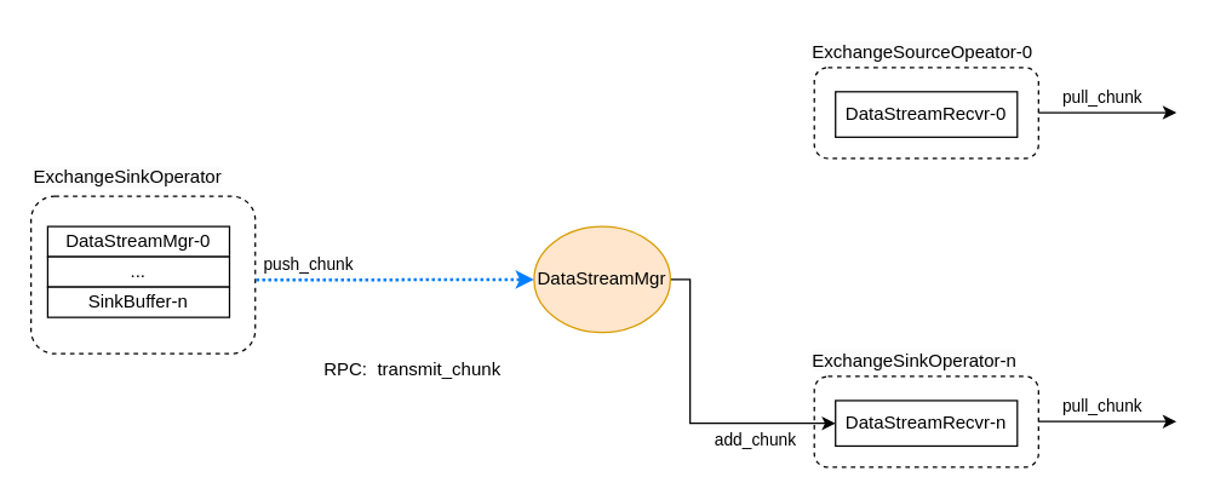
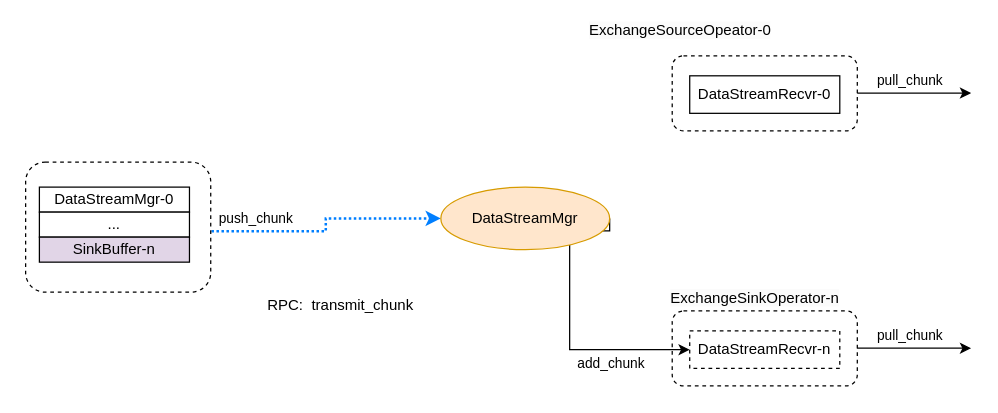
- <mxCell id="12" value="&lt;span style=&quot;color: rgb(0, 0, 0); font-family: Helvetica; font-size: 12px; font-style: normal; font-variant-ligatures: normal; font-variant-caps: normal; font-weight: 400; letter-spacing: normal; orphans: 2; text-align: center; text-indent: 0px; text-transform: none; widows: 2; word-spacing: 0px; -webkit-text-stroke-width: 0px; background-color: rgb(251, 251, 251); text-decoration-thickness: initial; text-decoration-style: initial; text-decoration-color: initial; float: none; display: inline !important;&quot;&gt;ExchangeSourceOpeator-0&lt;/span&gt;" style="text;whiteSpace=wrap;html=1;" vertex="1" parent="1"><mxGeometry x="534" y="20" width="170" height="20" as="geometry" /></mxCell>
+ <mxCell id="12" value="&lt;span style=&quot;color: rgb(0, 0, 0); font-family: Helvetica; font-size: 12px; font-style: normal; font-variant-ligatures: normal; font-variant-caps: normal; font-weight: 400; letter-spacing: normal; orphans: 2; text-align: center; text-indent: 0px; text-transform: none; widows: 2; word-spacing: 0px; -webkit-text-stroke-width: 0px; background-color: rgb(251, 251, 251); text-decoration-thickness: initial; text-decoration-style: initial; text-decoration-color: initial; float: none; display: inline !important;&quot;&gt;ExchangeSourceOpeator-0&lt;/span&gt;" style="text;whiteSpace=wrap;html=1;" vertex="1" parent="1"><mxGeometry x="469" y="10" width="170" height="20" as="geometry" /></mxCell>
- <mxCell id="20" value="&lt;span style=&quot;color: rgb(0, 0, 0); font-family: Helvetica; font-size: 12px; font-style: normal; font-variant-ligatures: normal; font-variant-caps: normal; font-weight: 400; letter-spacing: normal; orphans: 2; text-align: center; text-indent: 0px; text-transform: none; widows: 2; word-spacing: 0px; -webkit-text-stroke-width: 0px; background-color: rgb(251, 251, 251); text-decoration-thickness: initial; text-decoration-style: initial; text-decoration-color: initial; float: none; display: inline !important;&quot;&gt;ExchangeSinkOperator&lt;/span&gt;" style="text;whiteSpace=wrap;html=1;" vertex="1" parent="1"><mxGeometry x="20" y="103" width="160" height="20" as="geometry" /></mxCell>
- <mxCell id="6" value="DataStreamMgr" style="ellipse;whiteSpace=wrap;html=1;fillColor=#ffe6cc;strokeColor=#d79b00;" vertex="1" parent="1"><mxGeometry x="352" y="149" width="90" height="70" as="geometry" /></mxCell>
+ <mxCell id="6" value="DataStreamMgr" style="ellipse;whiteSpace=wrap;html=1;fillColor=#ffe6cc;strokeColor=#d79b00;" vertex="1" parent="1"><mxGeometry x="352" y="149" width="135" height="50" as="geometry" /></mxCell>
- <mxCell id="22" value="SinkBuffer-n" style="rounded=0;whiteSpace=wrap;html=1;" vertex="1" parent="1"><mxGeometry x="31" y="189" width="120" height="20" as="geometry" /></mxCell>
+ <mxCell id="22" value="SinkBuffer-n" style="rounded=0;whiteSpace=wrap;html=1;fillColor=#e1d5e7;" vertex="1" parent="1"><mxGeometry x="31" y="189" width="120" height="20" as="geometry" /></mxCell>
- <mxCell id="16" value="DataStreamRecvr-n" style="rounded=0;whiteSpace=wrap;html=1;" vertex="1" parent="1"><mxGeometry x="551" y="264" width="120" height="30" as="geometry" /></mxCell>
+ <mxCell id="16" value="DataStreamRecvr-n" style="rounded=0;whiteSpace=wrap;html=1;dashed=1;" vertex="1" parent="1"><mxGeometry x="551" y="264" width="120" height="30" as="geometry" /></mxCell>
